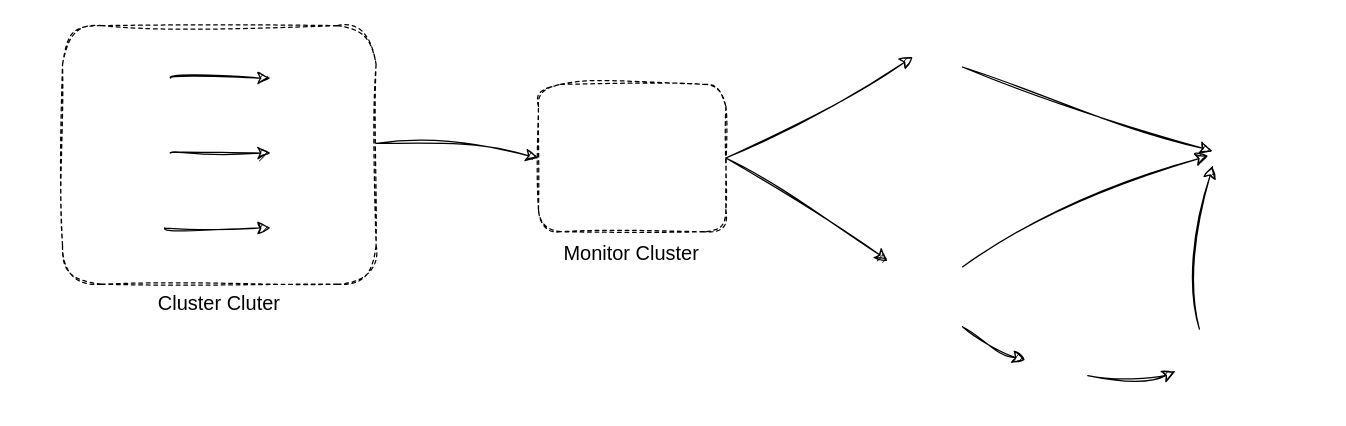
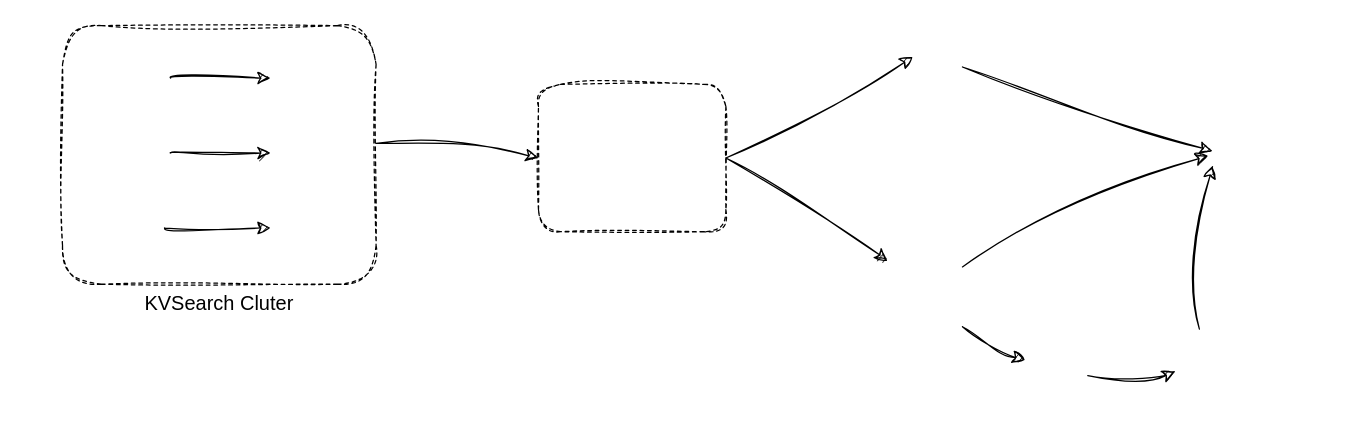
- <mxCell id="22" value="Monitor Cluster" style="text;html=1;align=center;verticalAlign=middle;whiteSpace=wrap;rounded=0;fontSize=16;sketch=1;curveFitting=1;jiggle=2;" vertex="1" parent="17"><mxGeometry x="5" y="120" width="140" height="30" as="geometry" /></mxCell>
- <mxCell id="13" value="Cluster Cluter" style="text;html=1;align=center;verticalAlign=middle;whiteSpace=wrap;rounded=0;fontSize=16;sketch=1;curveFitting=1;jiggle=2;" vertex="1" parent="2"><mxGeometry x="84.83" y="207" width="140" height="30" as="geometry" /></mxCell>
+ <mxCell id="13" value="KVSearch Cluter" style="text;html=1;align=center;verticalAlign=middle;whiteSpace=wrap;rounded=0;fontSize=16;sketch=1;curveFitting=1;jiggle=2;" vertex="1" parent="2"><mxGeometry x="84.83" y="207" width="140" height="30" as="geometry" /></mxCell>
